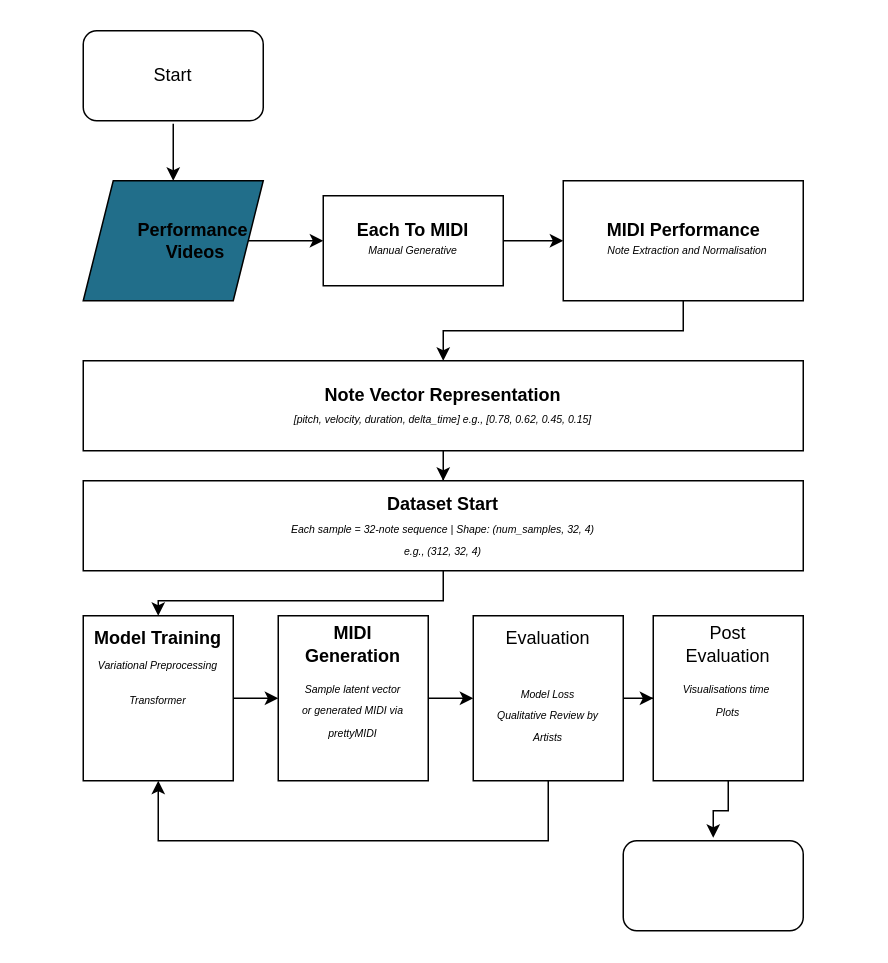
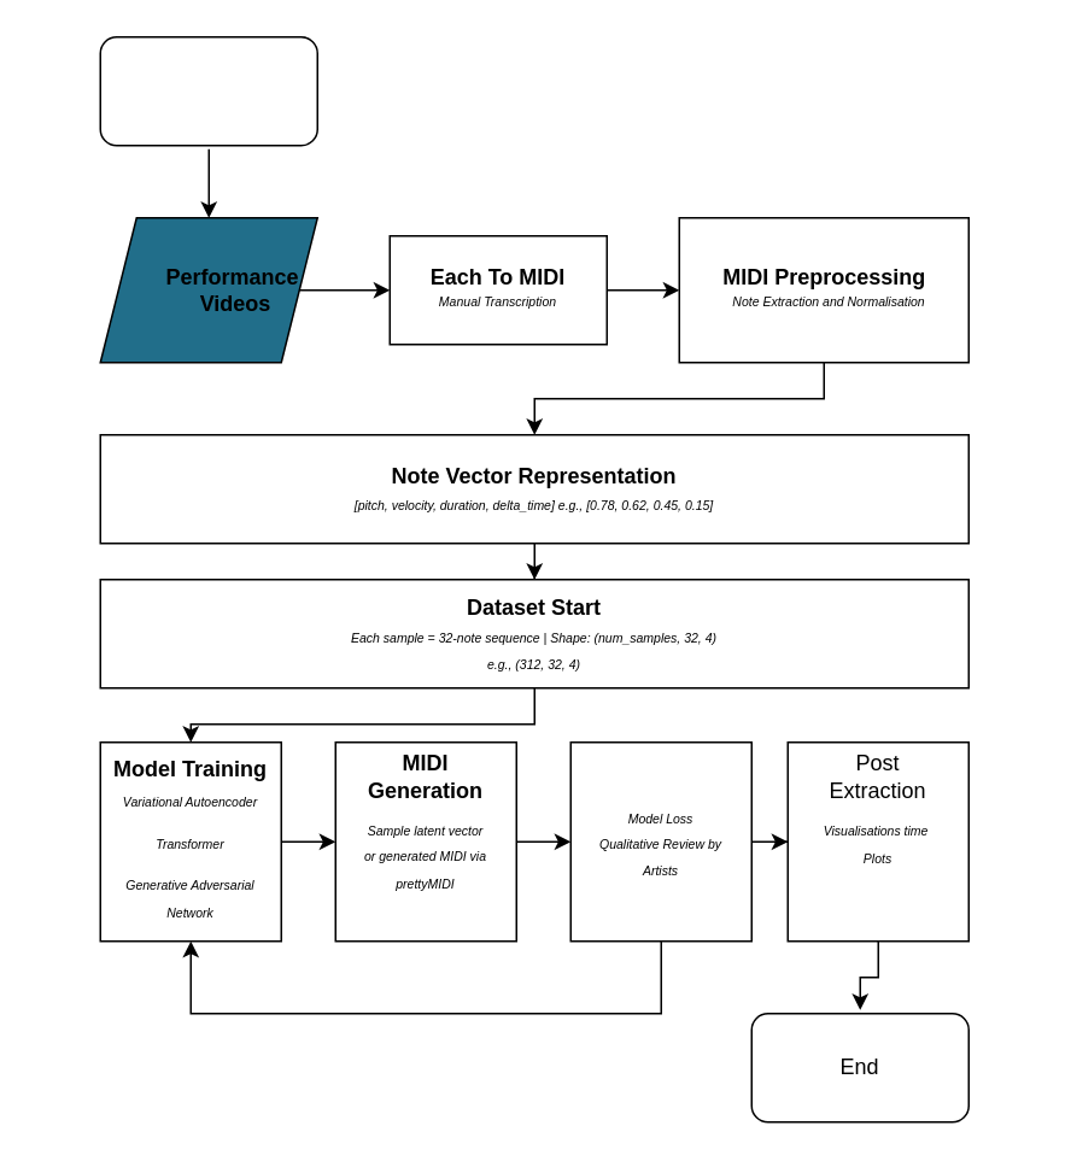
- <mxCell id="3" value="&lt;span style=&quot;color: light-dark(rgb(0, 0, 0), rgb(0, 0, 0));&quot;&gt;Start&lt;/span&gt;" style="text;html=1;align=center;verticalAlign=middle;whiteSpace=wrap;rounded=0;" vertex="1" parent="1"><mxGeometry x="85" y="35" width="60" height="30" as="geometry" /></mxCell>
- <mxCell id="8" value="&lt;span style=&quot;color: light-dark(rgb(0, 0, 0), rgb(13, 13, 13));&quot;&gt;&lt;b&gt;MIDI Performance&lt;/b&gt;&lt;/span&gt;" style="text;html=1;align=center;verticalAlign=middle;whiteSpace=wrap;rounded=0;" vertex="1" parent="1"><mxGeometry x="392.5" y="138" width="125" height="30" as="geometry" /></mxCell>
+ <mxCell id="8" value="&lt;span style=&quot;color: light-dark(rgb(0, 0, 0), rgb(13, 13, 13));&quot;&gt;&lt;b&gt;MIDI Preprocessing&lt;/b&gt;&lt;/span&gt;" style="text;html=1;align=center;verticalAlign=middle;whiteSpace=wrap;rounded=0;" vertex="1" parent="1"><mxGeometry x="392.5" y="138" width="125" height="30" as="geometry" /></mxCell>
- <mxCell id="35" value="&lt;span style=&quot;color: light-dark(rgb(0, 0, 0), rgb(0, 0, 0));&quot;&gt;&lt;font style=&quot;font-size: 7px;&quot;&gt;&lt;i&gt;Manual Generative&lt;/i&gt;&lt;/font&gt;&lt;/span&gt;" style="text;html=1;align=center;verticalAlign=middle;whiteSpace=wrap;rounded=0;" vertex="1" parent="1"><mxGeometry x="230" y="150" width="90" height="30" as="geometry" /></mxCell>
+ <mxCell id="35" value="&lt;span style=&quot;color: light-dark(rgb(0, 0, 0), rgb(0, 0, 0));&quot;&gt;&lt;font style=&quot;font-size: 7px;&quot;&gt;&lt;i&gt;Manual Transcription&lt;/i&gt;&lt;/font&gt;&lt;/span&gt;" style="text;html=1;align=center;verticalAlign=middle;whiteSpace=wrap;rounded=0;" vertex="1" parent="1"><mxGeometry x="230" y="150" width="90" height="30" as="geometry" /></mxCell>
- <mxCell id="25" value="&lt;span style=&quot;color: light-dark(rgb(0, 0, 0), rgb(0, 0, 0));&quot;&gt;Evaluation&lt;/span&gt;" style="text;html=1;align=center;verticalAlign=middle;whiteSpace=wrap;rounded=0;" vertex="1" parent="1"><mxGeometry x="320" y="410" width="90" height="30" as="geometry" /></mxCell>
- <mxCell id="31" value="&lt;span style=&quot;color: light-dark(rgb(0, 0, 0), rgb(0, 0, 0));&quot;&gt;Post&lt;/span&gt;&lt;div&gt;&lt;span style=&quot;color: light-dark(rgb(0, 0, 0), rgb(0, 0, 0));&quot;&gt;Evaluation&lt;/span&gt;&lt;/div&gt;" style="text;html=1;align=center;verticalAlign=middle;whiteSpace=wrap;rounded=0;" vertex="1" parent="1"><mxGeometry x="440" y="414" width="90" height="30" as="geometry" /></mxCell>
+ <mxCell id="31" value="&lt;span style=&quot;color: light-dark(rgb(0, 0, 0), rgb(0, 0, 0));&quot;&gt;Post&lt;/span&gt;&lt;div&gt;&lt;span style=&quot;color: light-dark(rgb(0, 0, 0), rgb(0, 0, 0));&quot;&gt;Extraction&lt;/span&gt;&lt;/div&gt;" style="text;html=1;align=center;verticalAlign=middle;whiteSpace=wrap;rounded=0;" vertex="1" parent="1"><mxGeometry x="440" y="414" width="90" height="30" as="geometry" /></mxCell>
- <mxCell id="39" value="&lt;span style=&quot;color: light-dark(rgb(0, 0, 0), rgb(0, 0, 0));&quot;&gt;&lt;font style=&quot;font-size: 7px;&quot;&gt;&lt;i&gt;Variational Preprocessing&lt;/i&gt;&lt;/font&gt;&lt;/span&gt;" style="text;html=1;align=center;verticalAlign=middle;whiteSpace=wrap;rounded=0;" vertex="1" parent="1"><mxGeometry x="60" y="427" width="90" height="30" as="geometry" /></mxCell>
+ <mxCell id="39" value="&lt;span style=&quot;color: light-dark(rgb(0, 0, 0), rgb(0, 0, 0));&quot;&gt;&lt;font style=&quot;font-size: 7px;&quot;&gt;&lt;i&gt;Variational Autoencoder&lt;/i&gt;&lt;/font&gt;&lt;/span&gt;" style="text;html=1;align=center;verticalAlign=middle;whiteSpace=wrap;rounded=0;" vertex="1" parent="1"><mxGeometry x="60" y="427" width="90" height="30" as="geometry" /></mxCell>
- <mxCell id="43" value="&lt;font style=&quot;font-size: 7px;&quot;&gt;&lt;i style=&quot;color: light-dark(rgb(0, 0, 0), rgb(0, 0, 0));&quot;&gt;Model Loss&lt;/i&gt;&lt;/font&gt;&lt;div&gt;&lt;font&gt;&lt;span style=&quot;caret-color: rgb(0, 0, 0); font-size: 7px; color: light-dark(rgb(0, 0, 0), rgb(0, 0, 0));&quot;&gt;&lt;i&gt;Qualitative Review by Artists&lt;/i&gt;&lt;/span&gt;&lt;/font&gt;&lt;/div&gt;" style="text;html=1;align=center;verticalAlign=middle;whiteSpace=wrap;rounded=0;" vertex="1" parent="1"><mxGeometry x="320" y="460" width="90" height="30" as="geometry" /></mxCell>
+ <mxCell id="43" value="&lt;font style=&quot;font-size: 7px;&quot;&gt;&lt;i style=&quot;color: light-dark(rgb(0, 0, 0), rgb(0, 0, 0));&quot;&gt;Model Loss&lt;/i&gt;&lt;/font&gt;&lt;div&gt;&lt;font&gt;&lt;span style=&quot;caret-color: rgb(0, 0, 0); font-size: 7px; color: light-dark(rgb(0, 0, 0), rgb(0, 0, 0));&quot;&gt;&lt;i&gt;Qualitative Review by Artists&lt;/i&gt;&lt;/span&gt;&lt;/font&gt;&lt;/div&gt;" style="text;html=1;align=center;verticalAlign=middle;whiteSpace=wrap;rounded=0;" vertex="1" parent="1"><mxGeometry x="320" y="450" width="90" height="30" as="geometry" /></mxCell>
+ <mxCell id="40" value="&lt;span style=&quot;color: light-dark(rgb(0, 0, 0), rgb(0, 0, 0));&quot;&gt;&lt;font style=&quot;font-size: 7px;&quot;&gt;&lt;i&gt;Generative Adversarial Network&lt;/i&gt;&lt;/font&gt;&lt;/span&gt;" style="text;html=1;align=center;verticalAlign=middle;whiteSpace=wrap;rounded=0;" vertex="1" parent="1"><mxGeometry x="60" y="480" width="90" height="30" as="geometry" /></mxCell>
+ <mxCell id="34" value="&lt;span style=&quot;color: light-dark(rgb(0, 0, 0), rgb(0, 0, 0));&quot;&gt;End&lt;/span&gt;" style="text;html=1;align=center;verticalAlign=middle;whiteSpace=wrap;rounded=0;" vertex="1" parent="1"><mxGeometry x="445" y="575" width="60" height="30" as="geometry" /></mxCell>
